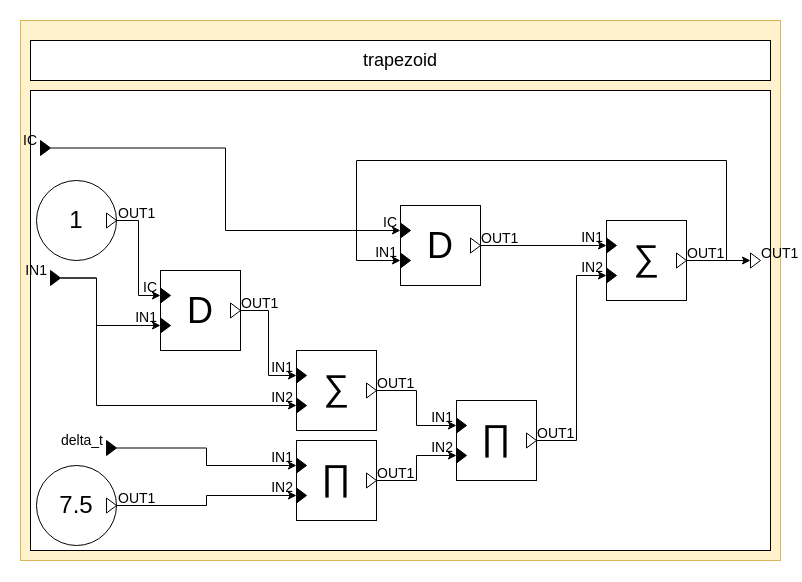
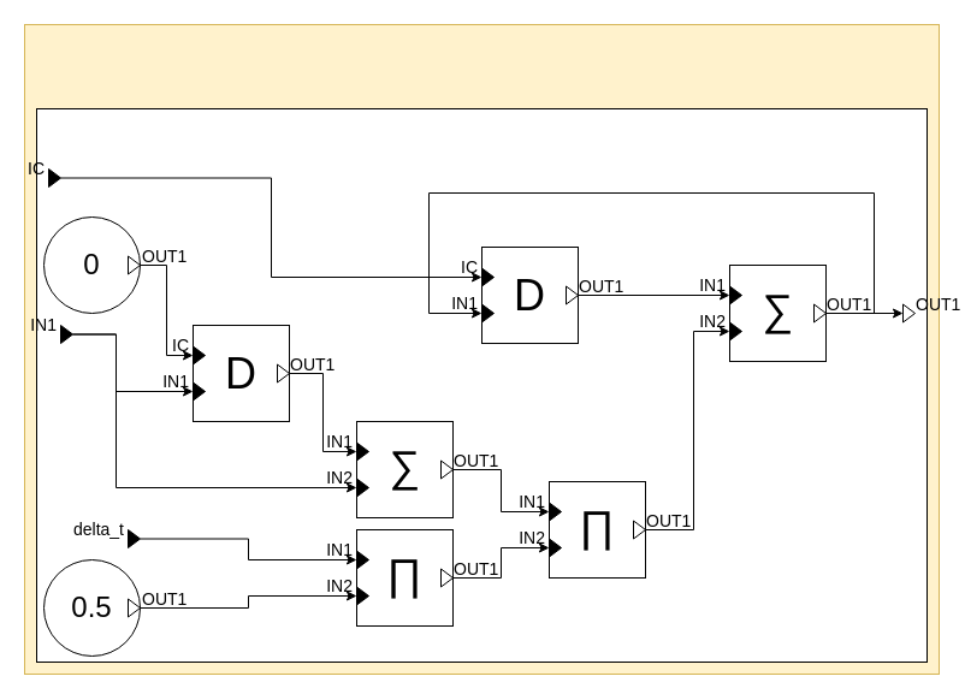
- <mxCell id="3" value="trapezoid" style="rounded=0;whiteSpace=wrap;html=1;fillColor=#ffffff;fontSize=18;connectable=0;allowArrows=0;rotatable=0;cloneable=0;deletable=0;" parent="2" vertex="1"><mxGeometry x="10" y="20" width="740" height="40" as="geometry" /></mxCell>
- <mxCell id="5" value="1" style="ellipse;whiteSpace=wrap;html=1;comic=0;fillColor=#ffffff;fontSize=24;align=center;allowArrows=0;connectable=0;container=1;collapsible=0;recursiveResize=1;direction=west;resizable=0;metaEdit=1;" parent="4" vertex="1"><mxGeometry x="6" y="90" width="80" height="80" as="geometry" /></mxCell>
+ <mxCell id="5" value="0" style="ellipse;whiteSpace=wrap;html=1;comic=0;fillColor=#ffffff;fontSize=24;align=center;allowArrows=0;connectable=0;container=1;collapsible=0;recursiveResize=1;direction=west;resizable=0;metaEdit=1;" parent="4" vertex="1"><mxGeometry x="6" y="90" width="80" height="80" as="geometry" /></mxCell>
- <mxCell id="35" value="7.5" style="ellipse;whiteSpace=wrap;html=1;comic=0;fillColor=#ffffff;fontSize=24;align=center;allowArrows=0;connectable=0;container=1;collapsible=0;recursiveResize=1;direction=west;resizable=0;metaEdit=1;" parent="4" vertex="1"><mxGeometry x="6" y="375" width="80" height="80" as="geometry" /></mxCell>
+ <mxCell id="35" value="0.5" style="ellipse;whiteSpace=wrap;html=1;comic=0;fillColor=#ffffff;fontSize=24;align=center;allowArrows=0;connectable=0;container=1;collapsible=0;recursiveResize=1;direction=west;resizable=0;metaEdit=1;" parent="4" vertex="1"><mxGeometry x="6" y="375" width="80" height="80" as="geometry" /></mxCell>
